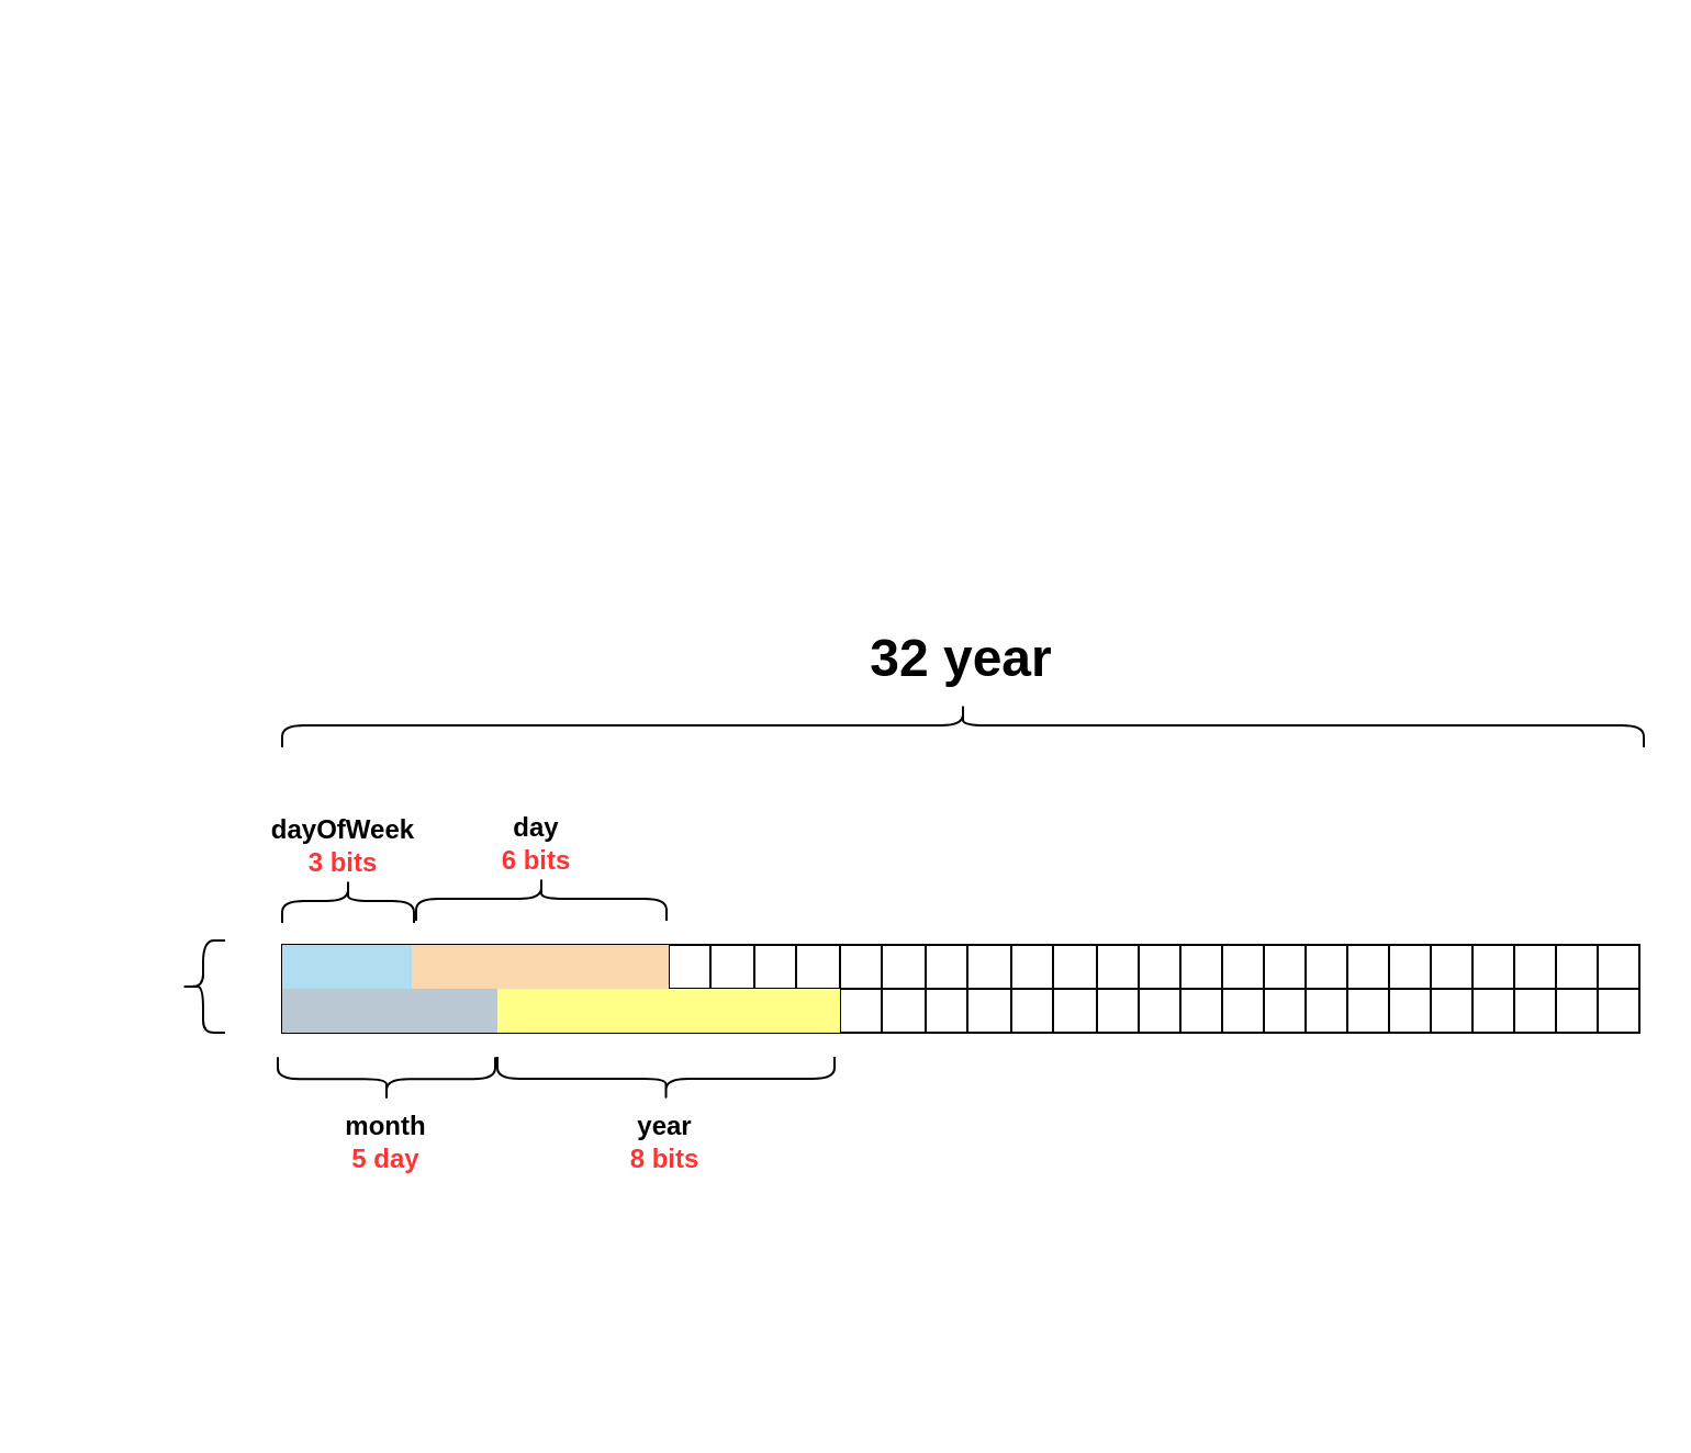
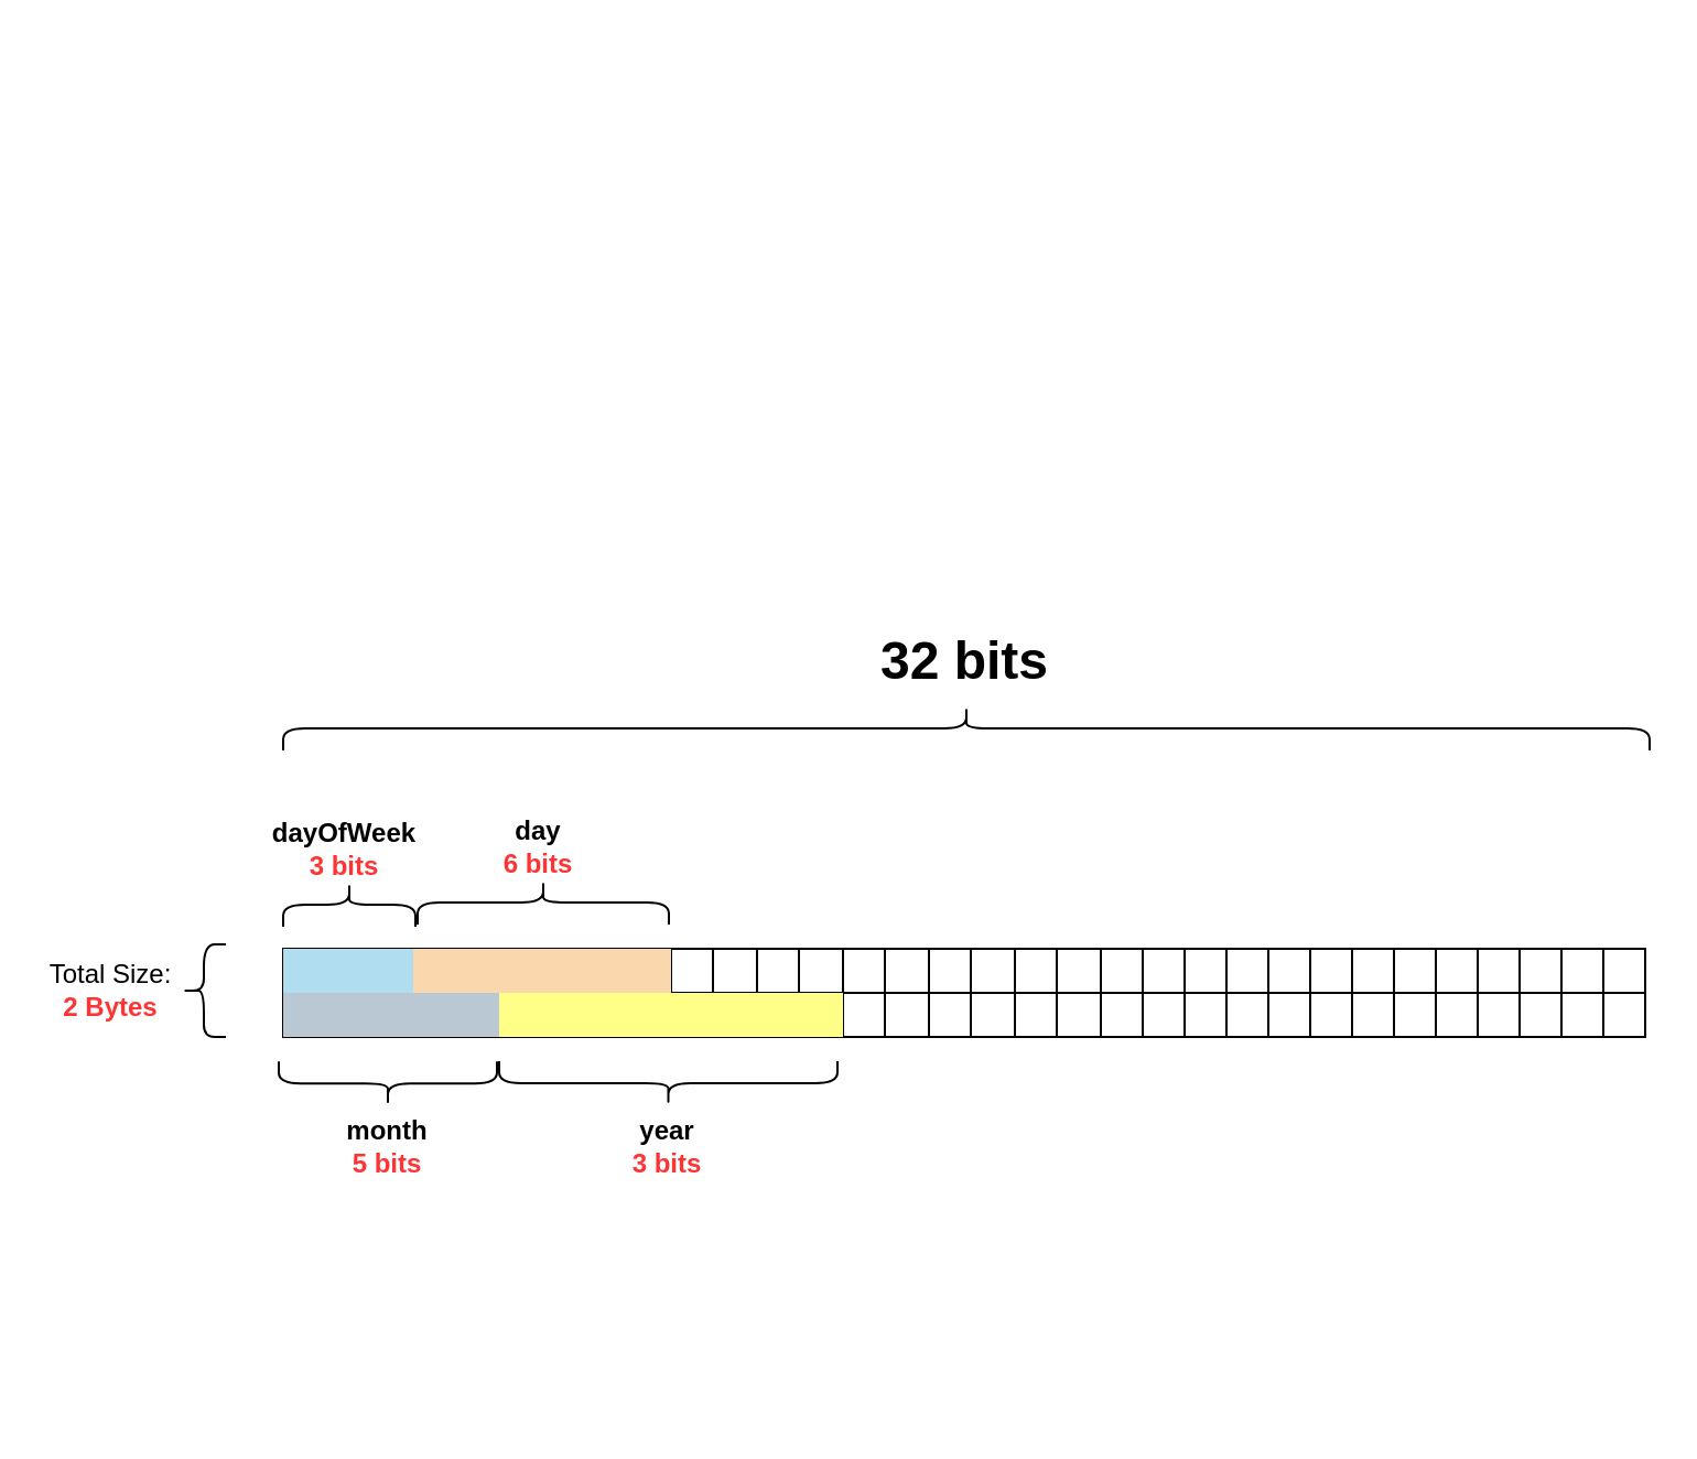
- <mxCell id="71" value="32 year" style="text;strokeColor=none;fillColor=none;html=1;fontSize=24;fontStyle=1;verticalAlign=middle;align=center;" parent="69" vertex="1"><mxGeometry x="259" width="100" height="40" as="geometry" /></mxCell>
+ <mxCell id="71" value="32 bits" style="text;strokeColor=none;fillColor=none;html=1;fontSize=24;fontStyle=1;verticalAlign=middle;align=center;" parent="69" vertex="1"><mxGeometry x="259" width="100" height="40" as="geometry" /></mxCell>
+ <mxCell id="85" value="Total Size:&lt;br&gt;&lt;b&gt;&lt;font color=&quot;#ff3333&quot;&gt;2 Bytes&lt;/font&gt;&lt;/b&gt;" style="text;html=1;strokeColor=none;fillColor=none;align=center;verticalAlign=middle;whiteSpace=wrap;rounded=0;fontSize=12;" parent="1" vertex="1"><mxGeometry x="20" y="434" width="60" height="30" as="geometry" /></mxCell>
- <mxCell id="80" value="&lt;b&gt;month&lt;/b&gt;&lt;br&gt;&lt;b&gt;&lt;font color=&quot;#ff3333&quot;&gt;5 day&lt;/font&gt;&lt;/b&gt;" style="text;html=1;strokeColor=none;fillColor=none;align=center;verticalAlign=middle;whiteSpace=wrap;rounded=0;fontSize=12;" parent="78" vertex="1"><mxGeometry x="10" y="19.5" width="79" height="38" as="geometry" /></mxCell>
+ <mxCell id="80" value="&lt;b&gt;month&lt;/b&gt;&lt;br&gt;&lt;b&gt;&lt;font color=&quot;#ff3333&quot;&gt;5 bits&lt;/font&gt;&lt;/b&gt;" style="text;html=1;strokeColor=none;fillColor=none;align=center;verticalAlign=middle;whiteSpace=wrap;rounded=0;fontSize=12;" parent="78" vertex="1"><mxGeometry x="10" y="19.5" width="79" height="38" as="geometry" /></mxCell>
- <mxCell id="83" value="&lt;b&gt;year&lt;/b&gt;&lt;br&gt;&lt;b&gt;&lt;font color=&quot;#ff3333&quot;&gt;8 bits&lt;/font&gt;&lt;/b&gt;" style="text;html=1;strokeColor=none;fillColor=none;align=center;verticalAlign=middle;whiteSpace=wrap;rounded=0;fontSize=12;" parent="81" vertex="1"><mxGeometry x="37.25" y="19.63" width="79" height="38" as="geometry" /></mxCell>
+ <mxCell id="83" value="&lt;b&gt;year&lt;/b&gt;&lt;br&gt;&lt;b&gt;&lt;font color=&quot;#ff3333&quot;&gt;3 bits&lt;/font&gt;&lt;/b&gt;" style="text;html=1;strokeColor=none;fillColor=none;align=center;verticalAlign=middle;whiteSpace=wrap;rounded=0;fontSize=12;" parent="81" vertex="1"><mxGeometry x="37.25" y="19.63" width="79" height="38" as="geometry" /></mxCell>
